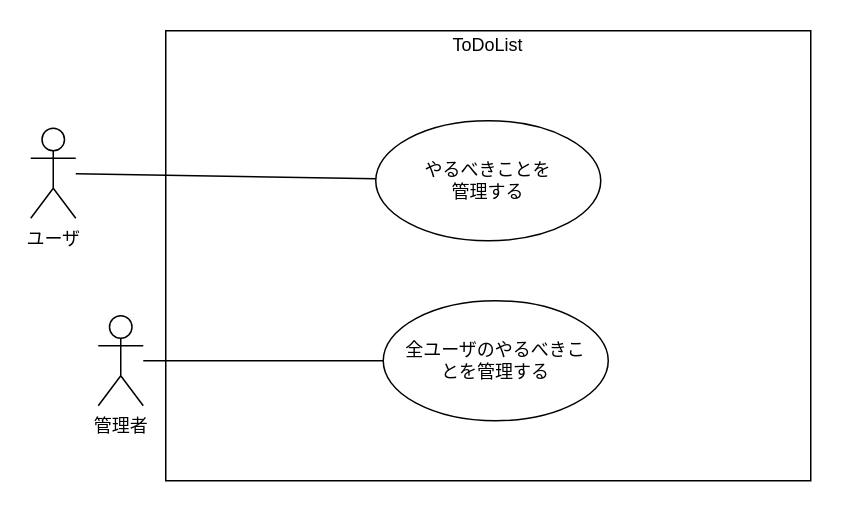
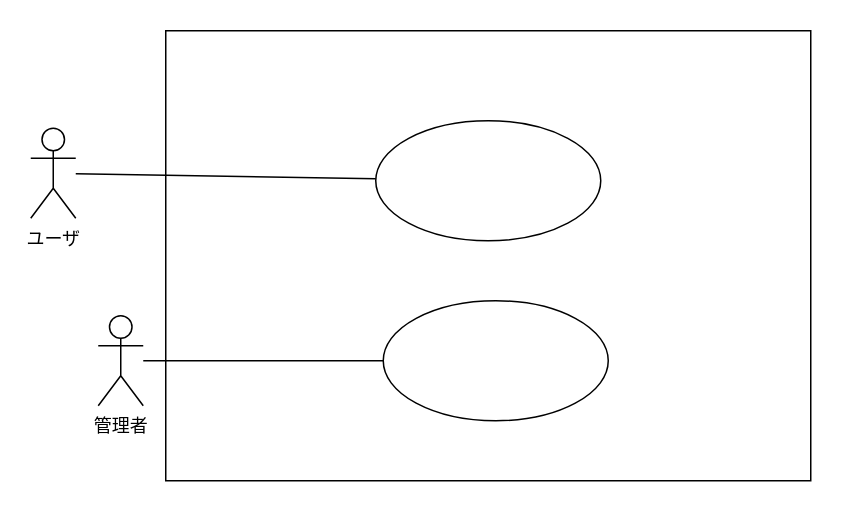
- <mxCell id="12" value="ToDoList" style="text;html=1;strokeColor=none;fillColor=none;align=center;verticalAlign=middle;whiteSpace=wrap;rounded=0;" parent="1" vertex="1"><mxGeometry x="280" y="20" width="90" height="20" as="geometry" /></mxCell>
- <mxCell id="7" value="やるべきことを管理する" style="text;html=1;strokeColor=none;fillColor=none;align=center;verticalAlign=middle;whiteSpace=wrap;rounded=0;" parent="5" vertex="1"><mxGeometry y="30" width="90" height="20" as="geometry" /></mxCell>
- <mxCell id="9" value="全ユーザのやるべきことを管理する" style="text;html=1;strokeColor=none;fillColor=none;align=center;verticalAlign=middle;whiteSpace=wrap;rounded=0;" parent="1" vertex="1"><mxGeometry x="265" y="220" width="130" height="40" as="geometry" /></mxCell>
